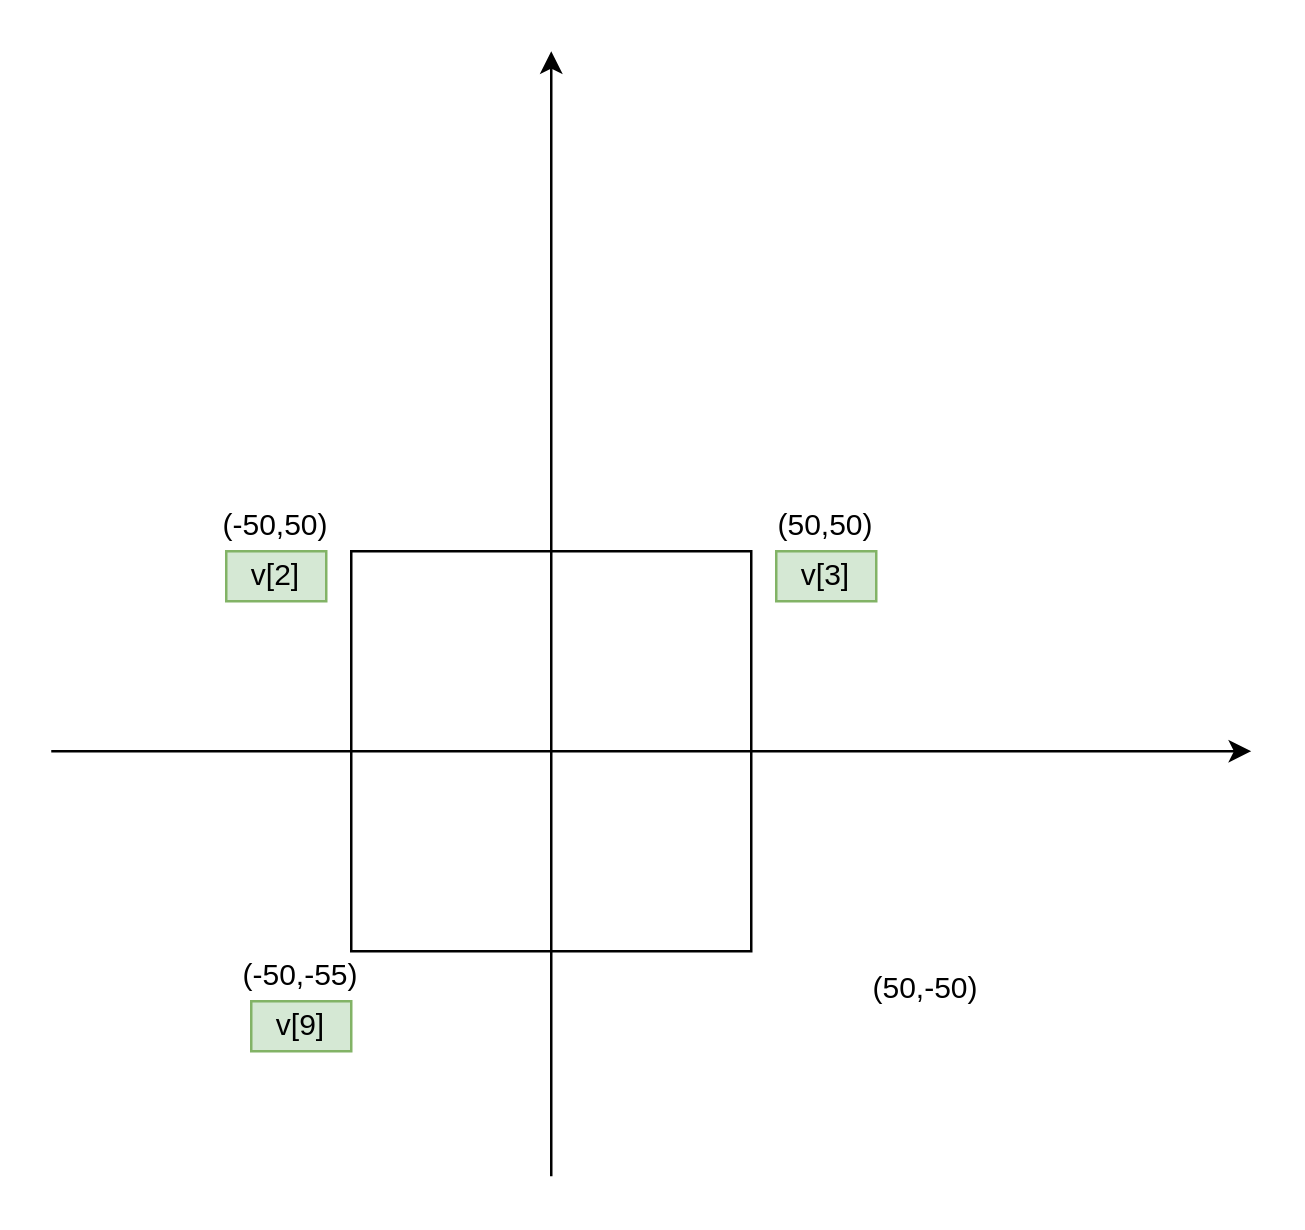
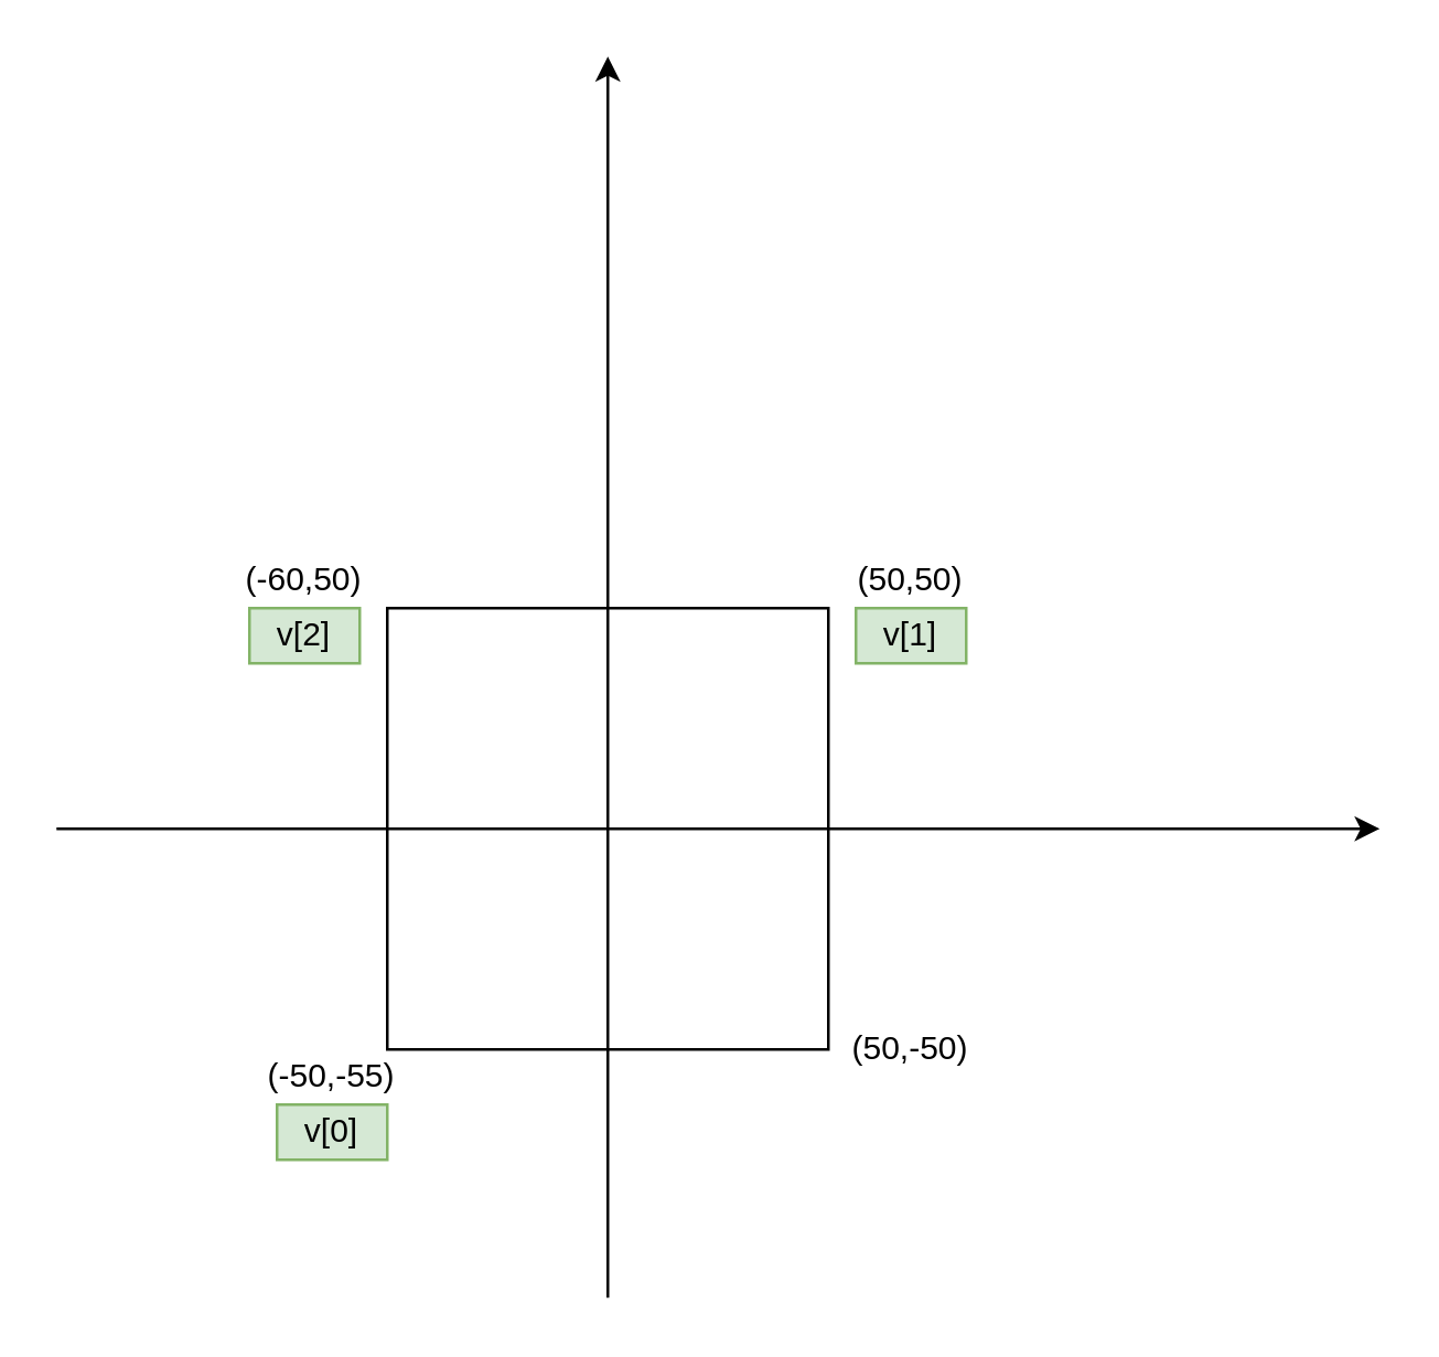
- <mxCell id="4" value="(-50,50)" style="text;html=1;strokeColor=none;fillColor=none;align=center;verticalAlign=middle;whiteSpace=wrap;rounded=0;" vertex="1" parent="1"><mxGeometry x="90" y="200" width="40" height="20" as="geometry" /></mxCell>
+ <mxCell id="4" value="(-60,50)" style="text;html=1;strokeColor=none;fillColor=none;align=center;verticalAlign=middle;whiteSpace=wrap;rounded=0;" vertex="1" parent="1"><mxGeometry x="90" y="200" width="40" height="20" as="geometry" /></mxCell>
- <mxCell id="10" value="v[3]" style="text;html=1;strokeColor=#82b366;fillColor=#d5e8d4;align=center;verticalAlign=middle;whiteSpace=wrap;rounded=0;" vertex="1" parent="1"><mxGeometry x="310" y="220" width="40" height="20" as="geometry" /></mxCell>
+ <mxCell id="10" value="v[1]" style="text;html=1;strokeColor=#82b366;fillColor=#d5e8d4;align=center;verticalAlign=middle;whiteSpace=wrap;rounded=0;" vertex="1" parent="1"><mxGeometry x="310" y="220" width="40" height="20" as="geometry" /></mxCell>
- <mxCell id="6" value="(50,-50)" style="text;html=1;strokeColor=none;fillColor=none;align=center;verticalAlign=middle;whiteSpace=wrap;rounded=0;" vertex="1" parent="1"><mxGeometry x="350" y="385" width="40" height="20" as="geometry" /></mxCell>
+ <mxCell id="6" value="(50,-50)" style="text;html=1;strokeColor=none;fillColor=none;align=center;verticalAlign=middle;whiteSpace=wrap;rounded=0;" vertex="1" parent="1"><mxGeometry x="310" y="370" width="40" height="20" as="geometry" /></mxCell>
- <mxCell id="9" value="v[9]" style="text;html=1;strokeColor=#82b366;fillColor=#d5e8d4;align=center;verticalAlign=middle;whiteSpace=wrap;rounded=0;" vertex="1" parent="1"><mxGeometry x="100" y="400" width="40" height="20" as="geometry" /></mxCell>
+ <mxCell id="9" value="v[0]" style="text;html=1;strokeColor=#82b366;fillColor=#d5e8d4;align=center;verticalAlign=middle;whiteSpace=wrap;rounded=0;" vertex="1" parent="1"><mxGeometry x="100" y="400" width="40" height="20" as="geometry" /></mxCell>
